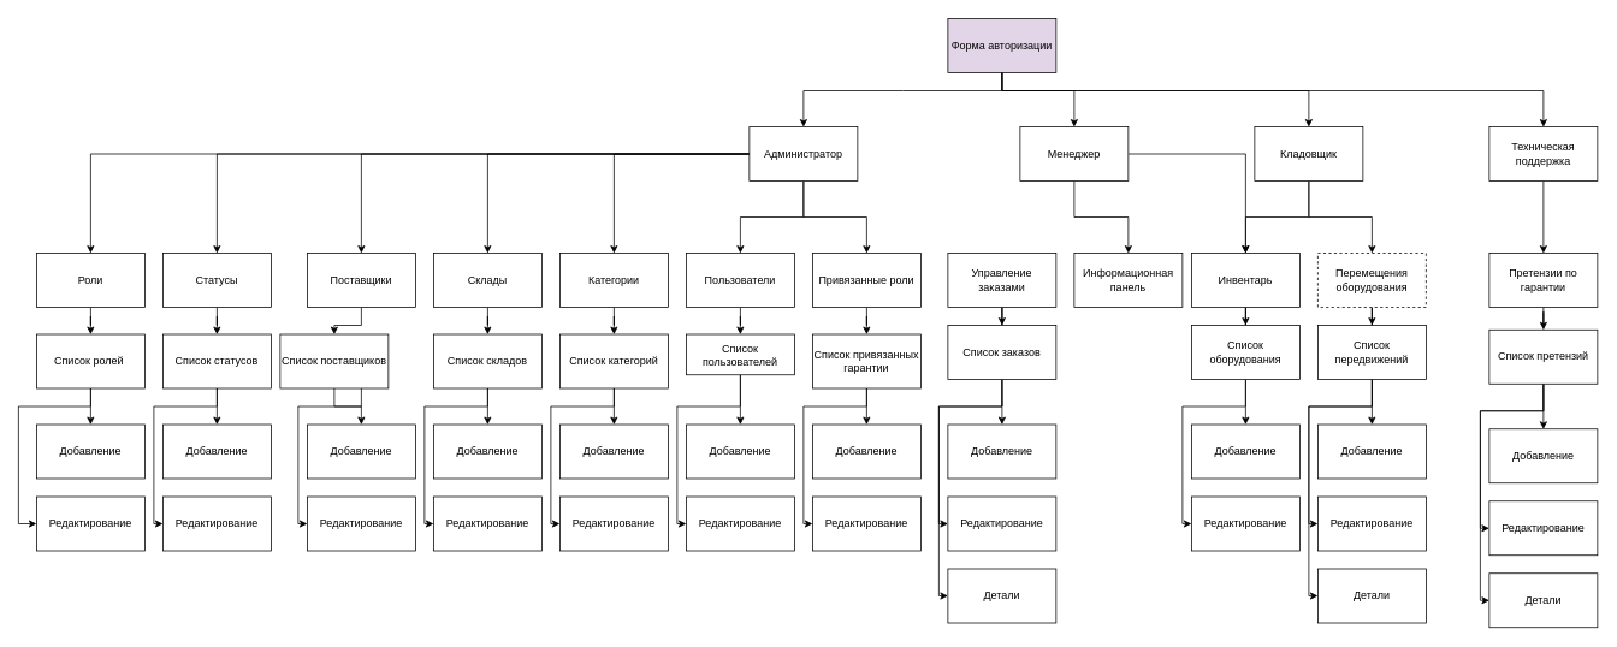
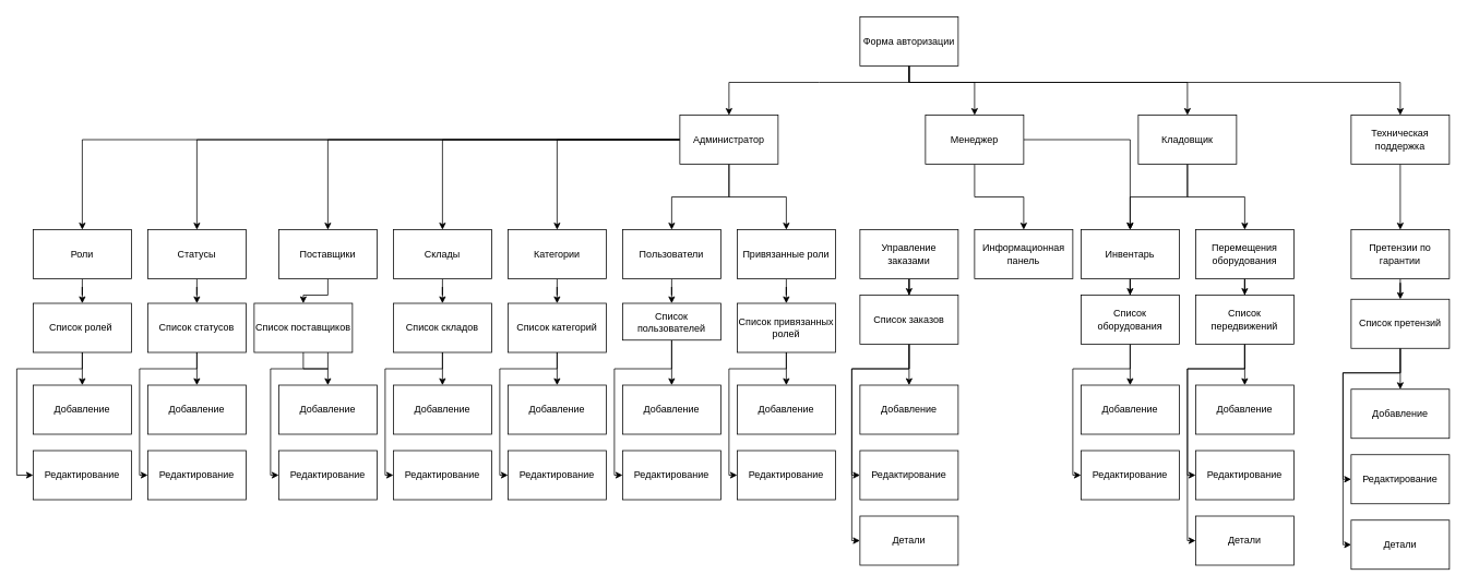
- <mxCell id="4" value="Форма авторизации" style="rounded=0;whiteSpace=wrap;html=1;fillColor=#e1d5e7;" vertex="1" parent="1"><mxGeometry x="1050" y="20" width="120" height="60" as="geometry" /></mxCell>
+ <mxCell id="4" value="Форма авторизации" style="rounded=0;whiteSpace=wrap;html=1;" vertex="1" parent="1"><mxGeometry x="1050" y="20" width="120" height="60" as="geometry" /></mxCell>
- <mxCell id="85" value="Перемещения оборудования" style="rounded=0;whiteSpace=wrap;html=1;dashed=1;" vertex="1" parent="1"><mxGeometry x="1460" y="280" width="120" height="60" as="geometry" /></mxCell>
+ <mxCell id="85" value="Перемещения оборудования" style="rounded=0;whiteSpace=wrap;html=1;" vertex="1" parent="1"><mxGeometry x="1460" y="280" width="120" height="60" as="geometry" /></mxCell>
- <mxCell id="58" value="Список привязанных гарантии" style="rounded=0;whiteSpace=wrap;html=1;" vertex="1" parent="1"><mxGeometry x="900" y="370" width="120" height="60" as="geometry" /></mxCell>
+ <mxCell id="58" value="Список привязанных ролей" style="rounded=0;whiteSpace=wrap;html=1;" vertex="1" parent="1"><mxGeometry x="900" y="370" width="120" height="60" as="geometry" /></mxCell>
